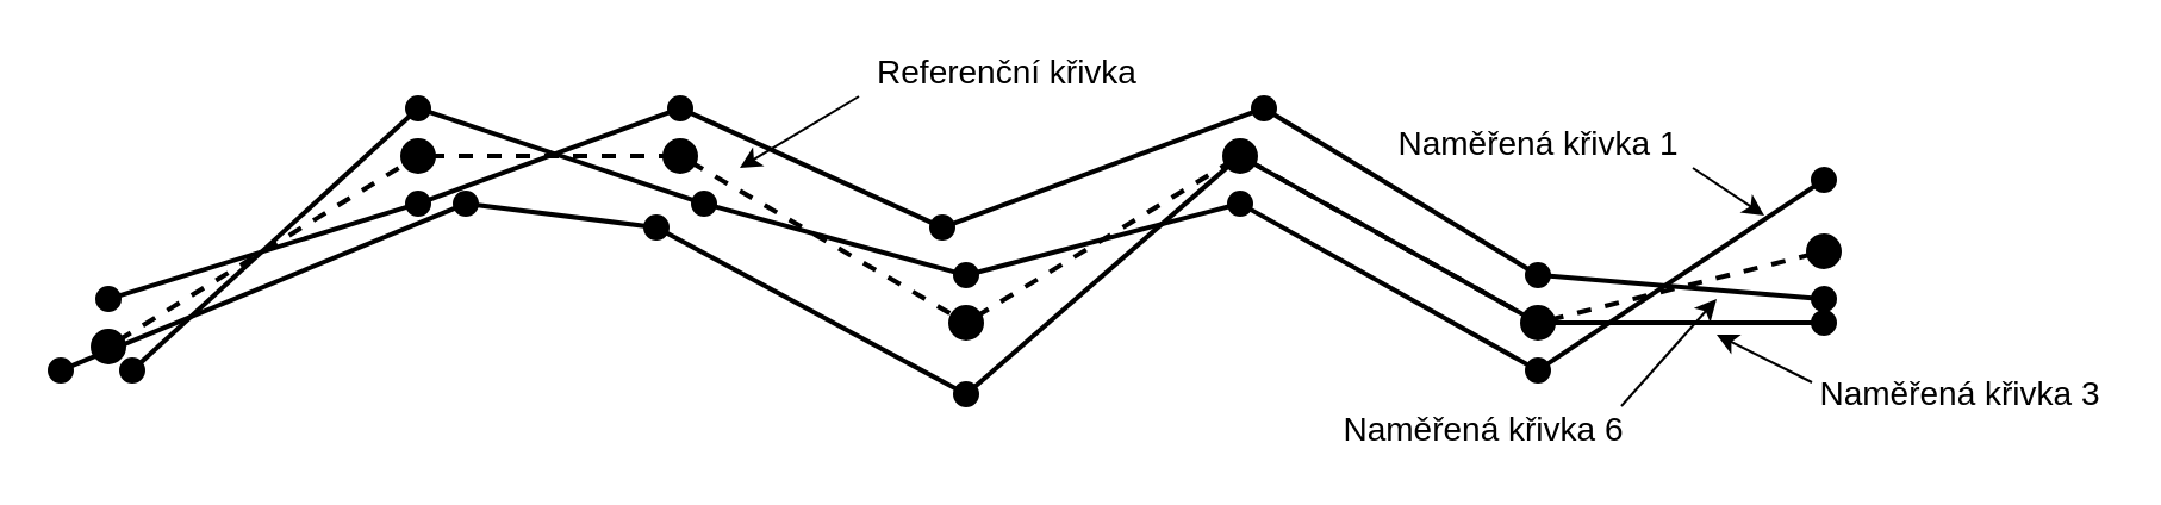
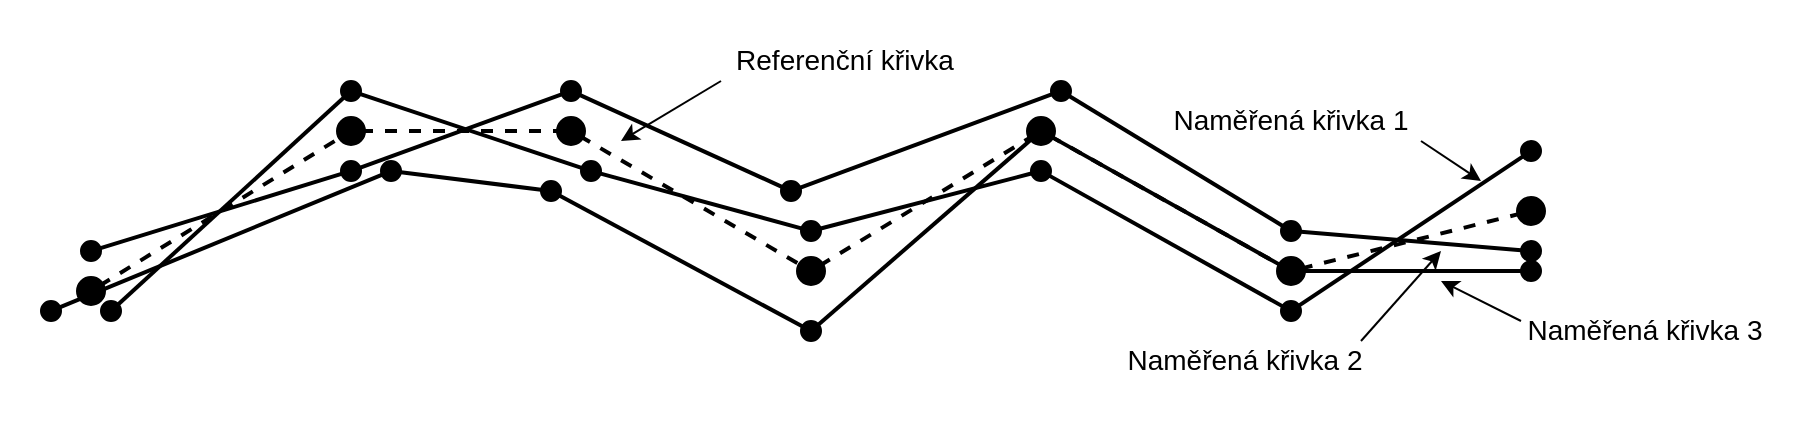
- <mxCell id="63" value="&lt;font style=&quot;font-size: 14px&quot;&gt;Naměřená křivka 6&lt;/font&gt;" style="text;html=1;strokeColor=none;fillColor=none;align=center;verticalAlign=middle;whiteSpace=wrap;rounded=0;" vertex="1" parent="1"><mxGeometry x="560" y="170" width="125" height="20" as="geometry" /></mxCell>
+ <mxCell id="63" value="&lt;font style=&quot;font-size: 14px&quot;&gt;Naměřená křivka 2&lt;/font&gt;" style="text;html=1;strokeColor=none;fillColor=none;align=center;verticalAlign=middle;whiteSpace=wrap;rounded=0;" vertex="1" parent="1"><mxGeometry x="560" y="170" width="125" height="20" as="geometry" /></mxCell>
